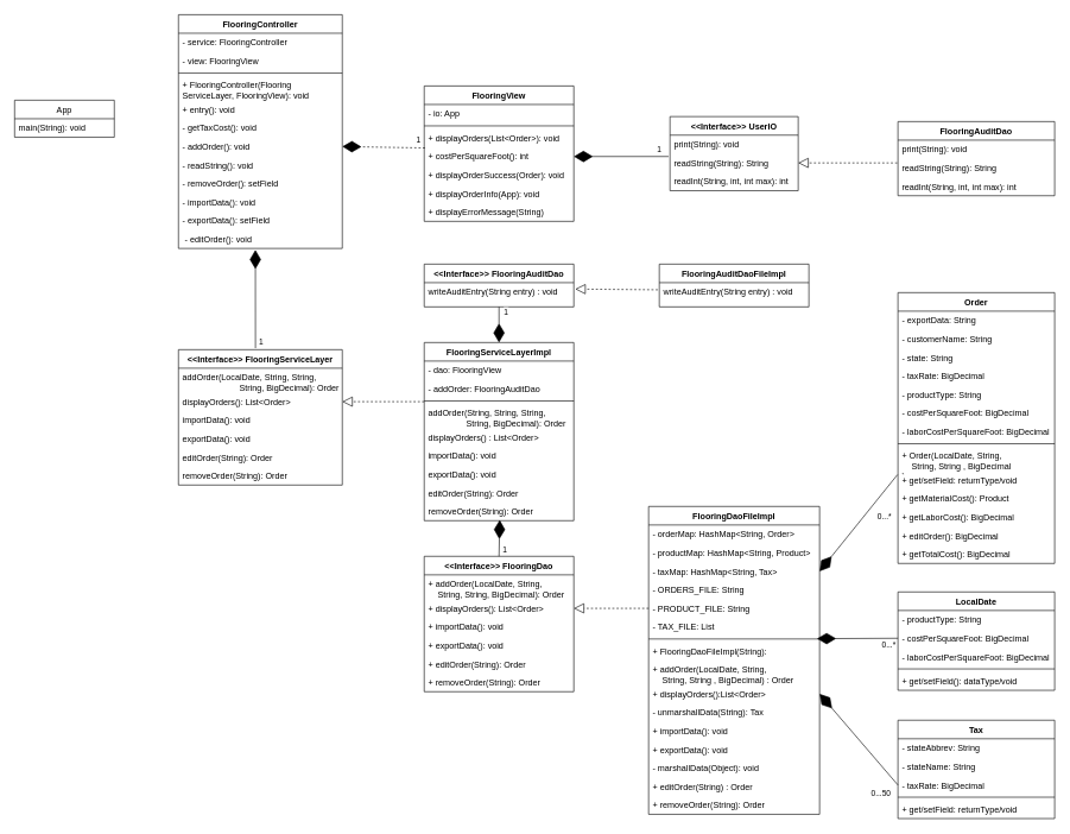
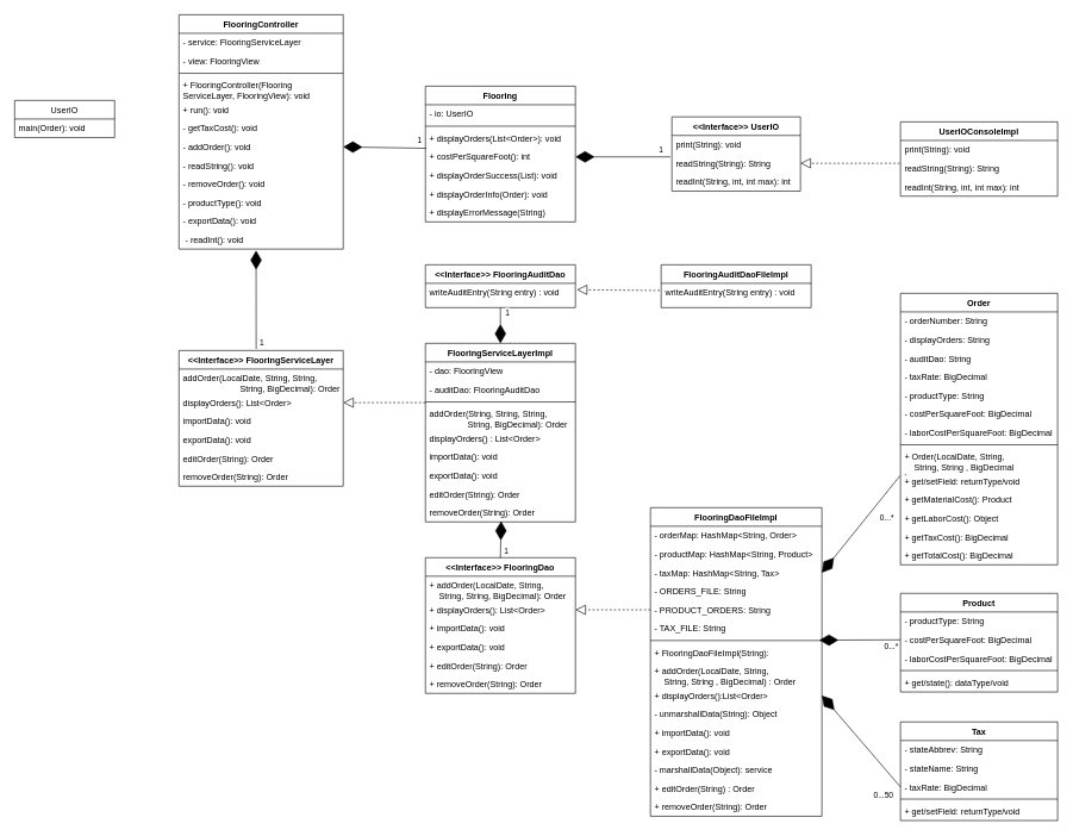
- <mxCell id="87" value="- service: FlooringController" style="text;strokeColor=none;fillColor=none;align=left;verticalAlign=top;spacingLeft=4;spacingRight=4;overflow=hidden;rotatable=0;points=[[0,0.5],[1,0.5]];portConstraint=eastwest;" parent="86" vertex="1"><mxGeometry y="26" width="230" height="26" as="geometry" /></mxCell>
+ <mxCell id="87" value="- service: FlooringServiceLayer" style="text;strokeColor=none;fillColor=none;align=left;verticalAlign=top;spacingLeft=4;spacingRight=4;overflow=hidden;rotatable=0;points=[[0,0.5],[1,0.5]];portConstraint=eastwest;" parent="86" vertex="1"><mxGeometry y="26" width="230" height="26" as="geometry" /></mxCell>
- <mxCell id="11" value="FlooringView" style="swimlane;fontStyle=1;align=center;verticalAlign=top;childLayout=stackLayout;horizontal=1;startSize=26;horizontalStack=0;resizeParent=1;resizeParentMax=0;resizeLast=0;collapsible=1;marginBottom=0;strokeColor=#000000;" parent="1" vertex="1"><mxGeometry x="595" y="120" width="210" height="190" as="geometry" /></mxCell>
+ <mxCell id="11" value="Flooring" style="swimlane;fontStyle=1;align=center;verticalAlign=top;childLayout=stackLayout;horizontal=1;startSize=26;horizontalStack=0;resizeParent=1;resizeParentMax=0;resizeLast=0;collapsible=1;marginBottom=0;strokeColor=#000000;" parent="1" vertex="1"><mxGeometry x="595" y="120" width="210" height="190" as="geometry" /></mxCell>
- <mxCell id="2" value="App" style="swimlane;fontStyle=0;childLayout=stackLayout;horizontal=1;startSize=26;horizontalStack=0;resizeParent=1;resizeParentMax=0;resizeLast=0;collapsible=1;marginBottom=0;" parent="1" vertex="1"><mxGeometry x="20" y="140" width="140" height="52" as="geometry" /></mxCell>
+ <mxCell id="2" value="UserIO" style="swimlane;fontStyle=0;childLayout=stackLayout;horizontal=1;startSize=26;horizontalStack=0;resizeParent=1;resizeParentMax=0;resizeLast=0;collapsible=1;marginBottom=0;" parent="1" vertex="1"><mxGeometry x="20" y="140" width="140" height="52" as="geometry" /></mxCell>
- <mxCell id="91" value="+ entry(): void" style="text;strokeColor=none;fillColor=none;align=left;verticalAlign=top;spacingLeft=4;spacingRight=4;overflow=hidden;rotatable=0;points=[[0,0.5],[1,0.5]];portConstraint=eastwest;" parent="86" vertex="1"><mxGeometry y="120" width="230" height="26" as="geometry" /></mxCell>
+ <mxCell id="91" value="+ run(): void" style="text;strokeColor=none;fillColor=none;align=left;verticalAlign=top;spacingLeft=4;spacingRight=4;overflow=hidden;rotatable=0;points=[[0,0.5],[1,0.5]];portConstraint=eastwest;" parent="86" vertex="1"><mxGeometry y="120" width="230" height="26" as="geometry" /></mxCell>
- <mxCell id="12" value="- io: App" style="text;strokeColor=none;fillColor=none;align=left;verticalAlign=top;spacingLeft=4;spacingRight=4;overflow=hidden;rotatable=0;points=[[0,0.5],[1,0.5]];portConstraint=eastwest;" parent="11" vertex="1"><mxGeometry y="26" width="210" height="26" as="geometry" /></mxCell>
+ <mxCell id="12" value="- io: UserIO" style="text;strokeColor=none;fillColor=none;align=left;verticalAlign=top;spacingLeft=4;spacingRight=4;overflow=hidden;rotatable=0;points=[[0,0.5],[1,0.5]];portConstraint=eastwest;" parent="11" vertex="1"><mxGeometry y="26" width="210" height="26" as="geometry" /></mxCell>
- <mxCell id="3" value="main(String): void" style="text;strokeColor=none;fillColor=none;align=left;verticalAlign=top;spacingLeft=4;spacingRight=4;overflow=hidden;rotatable=0;points=[[0,0.5],[1,0.5]];portConstraint=eastwest;" parent="2" vertex="1"><mxGeometry y="26" width="140" height="26" as="geometry" /></mxCell>
+ <mxCell id="3" value="main(Order): void" style="text;strokeColor=none;fillColor=none;align=left;verticalAlign=top;spacingLeft=4;spacingRight=4;overflow=hidden;rotatable=0;points=[[0,0.5],[1,0.5]];portConstraint=eastwest;" parent="2" vertex="1"><mxGeometry y="26" width="140" height="26" as="geometry" /></mxCell>
- <mxCell id="101" value="FlooringAuditDao" style="swimlane;fontStyle=1;align=center;verticalAlign=top;childLayout=stackLayout;horizontal=1;startSize=26;horizontalStack=0;resizeParent=1;resizeParentMax=0;resizeLast=0;collapsible=1;marginBottom=0;strokeColor=#000000;" vertex="1" parent="1"><mxGeometry x="1260" y="170" width="220" height="104" as="geometry" /></mxCell>
+ <mxCell id="101" value="UserIOConsoleImpl" style="swimlane;fontStyle=1;align=center;verticalAlign=top;childLayout=stackLayout;horizontal=1;startSize=26;horizontalStack=0;resizeParent=1;resizeParentMax=0;resizeLast=0;collapsible=1;marginBottom=0;strokeColor=#000000;" vertex="1" parent="1"><mxGeometry x="1260" y="170" width="220" height="104" as="geometry" /></mxCell>
- <mxCell id="107" value="" style="endArrow=diamondThin;endFill=1;endSize=24;html=1;exitX=0.005;exitY=0.038;exitDx=0;exitDy=0;exitPerimeter=0;entryX=1;entryY=0.5;entryDx=0;entryDy=0;dashed=1;" edge="1" parent="1" source="15" target="93"><mxGeometry width="160" relative="1" as="geometry"><mxPoint x="368.1" y="497.91" as="sourcePoint" /><mxPoint x="368" y="360" as="targetPoint" /></mxGeometry></mxCell>
+ <mxCell id="107" value="" style="endArrow=diamondThin;endFill=1;endSize=24;html=1;exitX=0.005;exitY=0.038;exitDx=0;exitDy=0;exitPerimeter=0;entryX=1;entryY=0.5;entryDx=0;entryDy=0;" edge="1" parent="1" source="15" target="93"><mxGeometry width="160" relative="1" as="geometry"><mxPoint x="368.1" y="497.91" as="sourcePoint" /><mxPoint x="368" y="360" as="targetPoint" /></mxGeometry></mxCell>
- <mxCell id="16" value="+ displayOrderSuccess(Order): void" style="text;strokeColor=none;fillColor=none;align=left;verticalAlign=top;spacingLeft=4;spacingRight=4;overflow=hidden;rotatable=0;points=[[0,0.5],[1,0.5]];portConstraint=eastwest;" parent="11" vertex="1"><mxGeometry y="112" width="210" height="26" as="geometry" /></mxCell>
+ <mxCell id="16" value="+ displayOrderSuccess(List): void" style="text;strokeColor=none;fillColor=none;align=left;verticalAlign=top;spacingLeft=4;spacingRight=4;overflow=hidden;rotatable=0;points=[[0,0.5],[1,0.5]];portConstraint=eastwest;" parent="11" vertex="1"><mxGeometry y="112" width="210" height="26" as="geometry" /></mxCell>
- <mxCell id="95" value="- removeOrder(): setField" style="text;strokeColor=none;fillColor=none;align=left;verticalAlign=top;spacingLeft=4;spacingRight=4;overflow=hidden;rotatable=0;points=[[0,0.5],[1,0.5]];portConstraint=eastwest;" parent="86" vertex="1"><mxGeometry y="224" width="230" height="26" as="geometry" /></mxCell>
+ <mxCell id="95" value="- removeOrder(): void" style="text;strokeColor=none;fillColor=none;align=left;verticalAlign=top;spacingLeft=4;spacingRight=4;overflow=hidden;rotatable=0;points=[[0,0.5],[1,0.5]];portConstraint=eastwest;" parent="86" vertex="1"><mxGeometry y="224" width="230" height="26" as="geometry" /></mxCell>
- <mxCell id="17" value="+ displayOrderInfo(App): void" style="text;strokeColor=none;fillColor=none;align=left;verticalAlign=top;spacingLeft=4;spacingRight=4;overflow=hidden;rotatable=0;points=[[0,0.5],[1,0.5]];portConstraint=eastwest;" parent="11" vertex="1"><mxGeometry y="138" width="210" height="26" as="geometry" /></mxCell>
+ <mxCell id="17" value="+ displayOrderInfo(Order): void" style="text;strokeColor=none;fillColor=none;align=left;verticalAlign=top;spacingLeft=4;spacingRight=4;overflow=hidden;rotatable=0;points=[[0,0.5],[1,0.5]];portConstraint=eastwest;" parent="11" vertex="1"><mxGeometry y="138" width="210" height="26" as="geometry" /></mxCell>
- <mxCell id="96" value="- importData(): void" style="text;strokeColor=none;fillColor=none;align=left;verticalAlign=top;spacingLeft=4;spacingRight=4;overflow=hidden;rotatable=0;points=[[0,0.5],[1,0.5]];portConstraint=eastwest;" parent="86" vertex="1"><mxGeometry y="250" width="230" height="26" as="geometry" /></mxCell>
+ <mxCell id="96" value="- productType(): void" style="text;strokeColor=none;fillColor=none;align=left;verticalAlign=top;spacingLeft=4;spacingRight=4;overflow=hidden;rotatable=0;points=[[0,0.5],[1,0.5]];portConstraint=eastwest;" parent="86" vertex="1"><mxGeometry y="250" width="230" height="26" as="geometry" /></mxCell>
- <mxCell id="97" value="- exportData(): setField" style="text;strokeColor=none;fillColor=none;align=left;verticalAlign=top;spacingLeft=4;spacingRight=4;overflow=hidden;rotatable=0;points=[[0,0.5],[1,0.5]];portConstraint=eastwest;" parent="86" vertex="1"><mxGeometry y="276" width="230" height="26" as="geometry" /></mxCell>
+ <mxCell id="97" value="- exportData(): void" style="text;strokeColor=none;fillColor=none;align=left;verticalAlign=top;spacingLeft=4;spacingRight=4;overflow=hidden;rotatable=0;points=[[0,0.5],[1,0.5]];portConstraint=eastwest;" parent="86" vertex="1"><mxGeometry y="276" width="230" height="26" as="geometry" /></mxCell>
- <mxCell id="98" value=" - editOrder(): void&#10;" style="text;strokeColor=none;fillColor=none;align=left;verticalAlign=top;spacingLeft=4;spacingRight=4;overflow=hidden;rotatable=0;points=[[0,0.5],[1,0.5]];portConstraint=eastwest;" parent="86" vertex="1"><mxGeometry y="302" width="230" height="26" as="geometry" /></mxCell>
+ <mxCell id="98" value=" - readInt(): void&#10;" style="text;strokeColor=none;fillColor=none;align=left;verticalAlign=top;spacingLeft=4;spacingRight=4;overflow=hidden;rotatable=0;points=[[0,0.5],[1,0.5]];portConstraint=eastwest;" parent="86" vertex="1"><mxGeometry y="302" width="230" height="26" as="geometry" /></mxCell>
- <mxCell id="58" value="- exportData: String&#10;" style="text;strokeColor=none;fillColor=none;align=left;verticalAlign=top;spacingLeft=4;spacingRight=4;overflow=hidden;rotatable=0;points=[[0,0.5],[1,0.5]];portConstraint=eastwest;" parent="57" vertex="1"><mxGeometry y="26" width="220" height="26" as="geometry" /></mxCell>
+ <mxCell id="58" value="- orderNumber: String&#10;" style="text;strokeColor=none;fillColor=none;align=left;verticalAlign=top;spacingLeft=4;spacingRight=4;overflow=hidden;rotatable=0;points=[[0,0.5],[1,0.5]];portConstraint=eastwest;" parent="57" vertex="1"><mxGeometry y="26" width="220" height="26" as="geometry" /></mxCell>
- <mxCell id="59" value="- customerName: String&#10;" style="text;strokeColor=none;fillColor=none;align=left;verticalAlign=top;spacingLeft=4;spacingRight=4;overflow=hidden;rotatable=0;points=[[0,0.5],[1,0.5]];portConstraint=eastwest;" parent="57" vertex="1"><mxGeometry y="52" width="220" height="26" as="geometry" /></mxCell>
+ <mxCell id="59" value="- displayOrders: String&#10;" style="text;strokeColor=none;fillColor=none;align=left;verticalAlign=top;spacingLeft=4;spacingRight=4;overflow=hidden;rotatable=0;points=[[0,0.5],[1,0.5]];portConstraint=eastwest;" parent="57" vertex="1"><mxGeometry y="52" width="220" height="26" as="geometry" /></mxCell>
- <mxCell id="60" value="- state: String&#10;" style="text;strokeColor=none;fillColor=none;align=left;verticalAlign=top;spacingLeft=4;spacingRight=4;overflow=hidden;rotatable=0;points=[[0,0.5],[1,0.5]];portConstraint=eastwest;" parent="57" vertex="1"><mxGeometry y="78" width="220" height="26" as="geometry" /></mxCell>
+ <mxCell id="60" value="- auditDao: String&#10;" style="text;strokeColor=none;fillColor=none;align=left;verticalAlign=top;spacingLeft=4;spacingRight=4;overflow=hidden;rotatable=0;points=[[0,0.5],[1,0.5]];portConstraint=eastwest;" parent="57" vertex="1"><mxGeometry y="78" width="220" height="26" as="geometry" /></mxCell>
- <mxCell id="49" value="- addOrder: FlooringAuditDao" style="text;strokeColor=none;fillColor=none;align=left;verticalAlign=top;spacingLeft=4;spacingRight=4;overflow=hidden;rotatable=0;points=[[0,0.5],[1,0.5]];portConstraint=eastwest;" parent="47" vertex="1"><mxGeometry y="52" width="210" height="26" as="geometry" /></mxCell>
+ <mxCell id="49" value="- auditDao: FlooringAuditDao" style="text;strokeColor=none;fillColor=none;align=left;verticalAlign=top;spacingLeft=4;spacingRight=4;overflow=hidden;rotatable=0;points=[[0,0.5],[1,0.5]];portConstraint=eastwest;" parent="47" vertex="1"><mxGeometry y="52" width="210" height="26" as="geometry" /></mxCell>
- <mxCell id="69" value="+ getLaborCost(): BigDecimal" style="text;strokeColor=none;fillColor=none;align=left;verticalAlign=top;spacingLeft=4;spacingRight=4;overflow=hidden;rotatable=0;points=[[0,0.5],[1,0.5]];portConstraint=eastwest;" parent="57" vertex="1"><mxGeometry y="302" width="220" height="26" as="geometry" /></mxCell>
+ <mxCell id="69" value="+ getLaborCost(): Object" style="text;strokeColor=none;fillColor=none;align=left;verticalAlign=top;spacingLeft=4;spacingRight=4;overflow=hidden;rotatable=0;points=[[0,0.5],[1,0.5]];portConstraint=eastwest;" parent="57" vertex="1"><mxGeometry y="302" width="220" height="26" as="geometry" /></mxCell>
- <mxCell id="70" value="+ editOrder(): BigDecimal" style="text;strokeColor=none;fillColor=none;align=left;verticalAlign=top;spacingLeft=4;spacingRight=4;overflow=hidden;rotatable=0;points=[[0,0.5],[1,0.5]];portConstraint=eastwest;" parent="57" vertex="1"><mxGeometry y="328" width="220" height="26" as="geometry" /></mxCell>
+ <mxCell id="70" value="+ getTaxCost(): BigDecimal" style="text;strokeColor=none;fillColor=none;align=left;verticalAlign=top;spacingLeft=4;spacingRight=4;overflow=hidden;rotatable=0;points=[[0,0.5],[1,0.5]];portConstraint=eastwest;" parent="57" vertex="1"><mxGeometry y="328" width="220" height="26" as="geometry" /></mxCell>
- <mxCell id="72" value="LocalDate" style="swimlane;fontStyle=1;align=center;verticalAlign=top;childLayout=stackLayout;horizontal=1;startSize=26;horizontalStack=0;resizeParent=1;resizeParentMax=0;resizeLast=0;collapsible=1;marginBottom=0;strokeColor=#000000;" parent="1" vertex="1"><mxGeometry x="1260" y="830" width="220" height="138" as="geometry" /></mxCell>
+ <mxCell id="72" value="Product" style="swimlane;fontStyle=1;align=center;verticalAlign=top;childLayout=stackLayout;horizontal=1;startSize=26;horizontalStack=0;resizeParent=1;resizeParentMax=0;resizeLast=0;collapsible=1;marginBottom=0;strokeColor=#000000;" parent="1" vertex="1"><mxGeometry x="1260" y="830" width="220" height="138" as="geometry" /></mxCell>
- <mxCell id="35" value="- PRODUCT_FILE: String" style="text;strokeColor=none;fillColor=none;align=left;verticalAlign=top;spacingLeft=4;spacingRight=4;overflow=hidden;rotatable=0;points=[[0,0.5],[1,0.5]];portConstraint=eastwest;" vertex="1" parent="30"><mxGeometry y="130" width="240" height="26" as="geometry" /></mxCell>
+ <mxCell id="35" value="- PRODUCT_ORDERS: String" style="text;strokeColor=none;fillColor=none;align=left;verticalAlign=top;spacingLeft=4;spacingRight=4;overflow=hidden;rotatable=0;points=[[0,0.5],[1,0.5]];portConstraint=eastwest;" vertex="1" parent="30"><mxGeometry y="130" width="240" height="26" as="geometry" /></mxCell>
- <mxCell id="36" value="- TAX_FILE: List" style="text;strokeColor=none;fillColor=none;align=left;verticalAlign=top;spacingLeft=4;spacingRight=4;overflow=hidden;rotatable=0;points=[[0,0.5],[1,0.5]];portConstraint=eastwest;" vertex="1" parent="30"><mxGeometry y="156" width="240" height="26" as="geometry" /></mxCell>
+ <mxCell id="36" value="- TAX_FILE: String" style="text;strokeColor=none;fillColor=none;align=left;verticalAlign=top;spacingLeft=4;spacingRight=4;overflow=hidden;rotatable=0;points=[[0,0.5],[1,0.5]];portConstraint=eastwest;" vertex="1" parent="30"><mxGeometry y="156" width="240" height="26" as="geometry" /></mxCell>
- <mxCell id="77" value="+ get/setField(): dataType/void" style="text;strokeColor=none;fillColor=none;align=left;verticalAlign=top;spacingLeft=4;spacingRight=4;overflow=hidden;rotatable=0;points=[[0,0.5],[1,0.5]];portConstraint=eastwest;" parent="72" vertex="1"><mxGeometry y="112" width="220" height="26" as="geometry" /></mxCell>
+ <mxCell id="77" value="+ get/state(): dataType/void" style="text;strokeColor=none;fillColor=none;align=left;verticalAlign=top;spacingLeft=4;spacingRight=4;overflow=hidden;rotatable=0;points=[[0,0.5],[1,0.5]];portConstraint=eastwest;" parent="72" vertex="1"><mxGeometry y="112" width="220" height="26" as="geometry" /></mxCell>
- <mxCell id="41" value="- unmarshallData(String): Tax" style="text;strokeColor=none;fillColor=none;align=left;verticalAlign=top;spacingLeft=4;spacingRight=4;overflow=hidden;rotatable=0;points=[[0,0.5],[1,0.5]];portConstraint=eastwest;" parent="30" vertex="1"><mxGeometry y="276" width="240" height="26" as="geometry" /></mxCell>
+ <mxCell id="41" value="- unmarshallData(String): Object" style="text;strokeColor=none;fillColor=none;align=left;verticalAlign=top;spacingLeft=4;spacingRight=4;overflow=hidden;rotatable=0;points=[[0,0.5],[1,0.5]];portConstraint=eastwest;" parent="30" vertex="1"><mxGeometry y="276" width="240" height="26" as="geometry" /></mxCell>
- <mxCell id="44" value="- marshallData(Object): void" style="text;strokeColor=none;fillColor=none;align=left;verticalAlign=top;spacingLeft=4;spacingRight=4;overflow=hidden;rotatable=0;points=[[0,0.5],[1,0.5]];portConstraint=eastwest;" parent="30" vertex="1"><mxGeometry y="354" width="240" height="26" as="geometry" /></mxCell>
+ <mxCell id="44" value="- marshallData(Object): service" style="text;strokeColor=none;fillColor=none;align=left;verticalAlign=top;spacingLeft=4;spacingRight=4;overflow=hidden;rotatable=0;points=[[0,0.5],[1,0.5]];portConstraint=eastwest;" parent="30" vertex="1"><mxGeometry y="354" width="240" height="26" as="geometry" /></mxCell>
